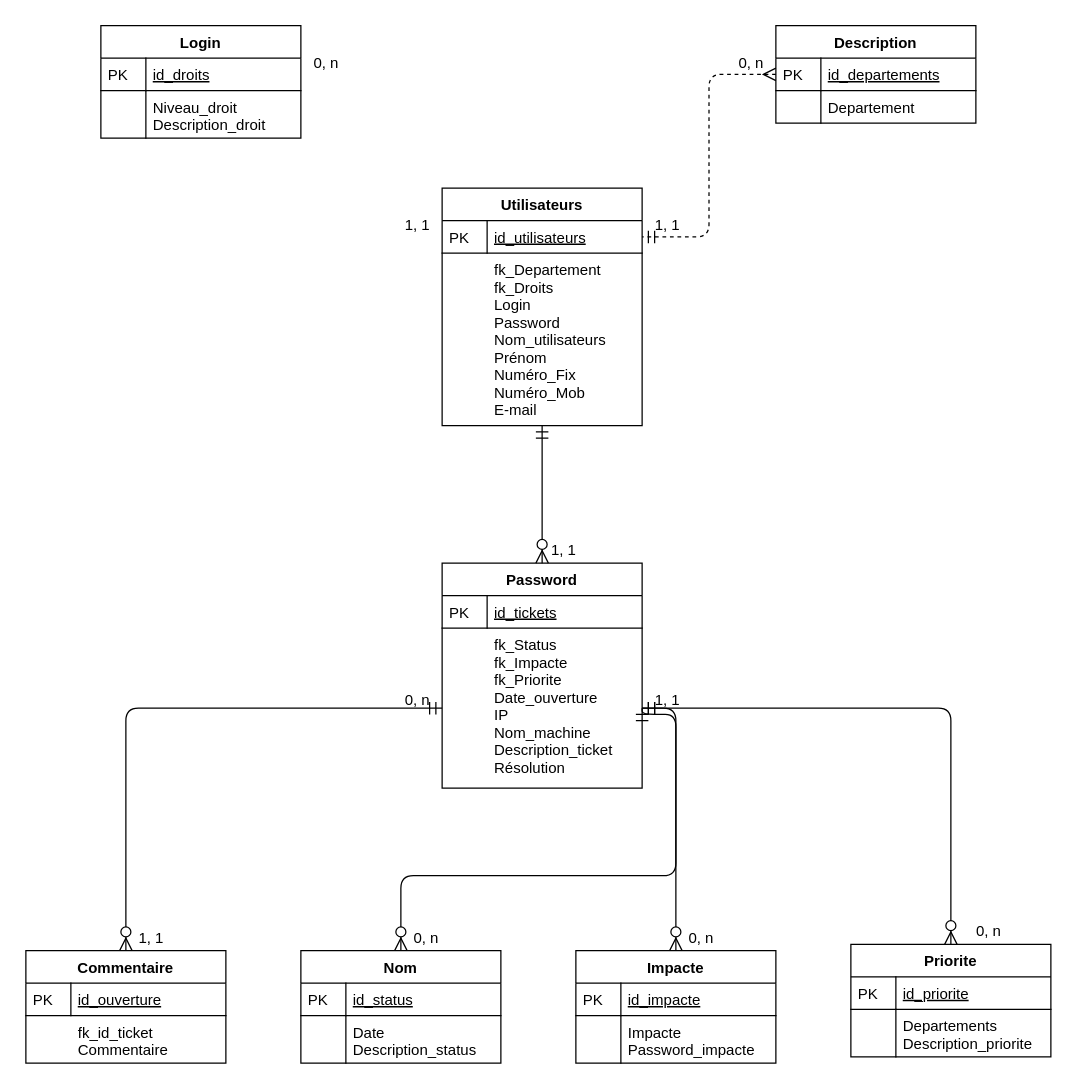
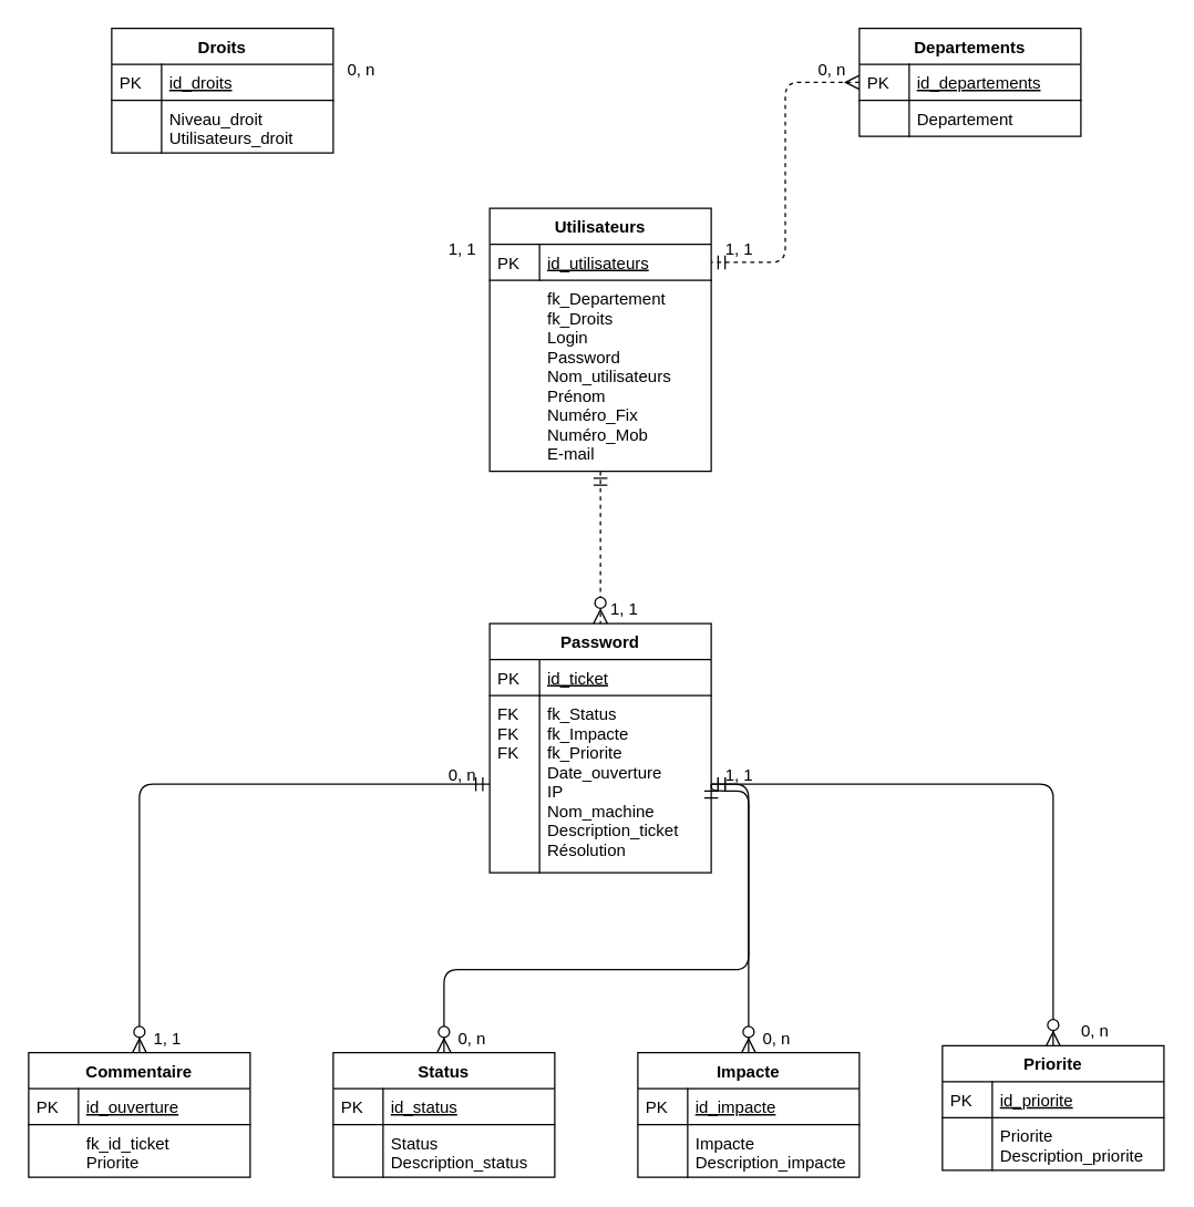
- <mxCell id="18" value="Login" style="swimlane;fontStyle=1;childLayout=stackLayout;horizontal=1;startSize=26;horizontalStack=0;resizeParent=1;resizeLast=0;collapsible=1;marginBottom=0;rounded=0;shadow=0;strokeWidth=1;" parent="1" vertex="1"><mxGeometry x="80" y="20" width="160" height="90" as="geometry"><mxRectangle x="20" y="80" width="160" height="26" as="alternateBounds" /></mxGeometry></mxCell>
+ <mxCell id="18" value="Droits" style="swimlane;fontStyle=1;childLayout=stackLayout;horizontal=1;startSize=26;horizontalStack=0;resizeParent=1;resizeLast=0;collapsible=1;marginBottom=0;rounded=0;shadow=0;strokeWidth=1;" parent="1" vertex="1"><mxGeometry x="80" y="20" width="160" height="90" as="geometry"><mxRectangle x="20" y="80" width="160" height="26" as="alternateBounds" /></mxGeometry></mxCell>
- <mxCell id="2" value="Description" style="swimlane;fontStyle=1;childLayout=stackLayout;horizontal=1;startSize=26;horizontalStack=0;resizeParent=1;resizeLast=0;collapsible=1;marginBottom=0;rounded=0;shadow=0;strokeWidth=1;" parent="1" vertex="1"><mxGeometry x="620" y="20" width="160" height="78" as="geometry"><mxRectangle x="20" y="80" width="160" height="26" as="alternateBounds" /></mxGeometry></mxCell>
+ <mxCell id="2" value="Departements" style="swimlane;fontStyle=1;childLayout=stackLayout;horizontal=1;startSize=26;horizontalStack=0;resizeParent=1;resizeLast=0;collapsible=1;marginBottom=0;rounded=0;shadow=0;strokeWidth=1;" parent="1" vertex="1"><mxGeometry x="620" y="20" width="160" height="78" as="geometry"><mxRectangle x="20" y="80" width="160" height="26" as="alternateBounds" /></mxGeometry></mxCell>
- <mxCell id="21" value="Niveau_droit&#10;Description_droit" style="shape=partialRectangle;top=0;left=0;right=0;bottom=0;align=left;verticalAlign=top;fillColor=none;spacingLeft=40;spacingRight=4;overflow=hidden;rotatable=0;points=[[0,0.5],[1,0.5]];portConstraint=eastwest;dropTarget=0;rounded=0;shadow=0;strokeWidth=1;" parent="18" vertex="1"><mxGeometry y="52" width="160" height="38" as="geometry" /></mxCell>
+ <mxCell id="21" value="Niveau_droit&#10;Utilisateurs_droit" style="shape=partialRectangle;top=0;left=0;right=0;bottom=0;align=left;verticalAlign=top;fillColor=none;spacingLeft=40;spacingRight=4;overflow=hidden;rotatable=0;points=[[0,0.5],[1,0.5]];portConstraint=eastwest;dropTarget=0;rounded=0;shadow=0;strokeWidth=1;" parent="18" vertex="1"><mxGeometry y="52" width="160" height="38" as="geometry" /></mxCell>
- <mxCell id="17" value="" style="edgeStyle=orthogonalEdgeStyle;endArrow=ERzeroToMany;startArrow=ERmandOne;shadow=0;strokeWidth=1;endSize=8;startSize=8;" parent="1" source="7" target="12" edge="1"><mxGeometry width="100" height="100" relative="1" as="geometry"><mxPoint x="430" y="182" as="sourcePoint" /><mxPoint x="350" y="169" as="targetPoint" /><Array as="points" /></mxGeometry></mxCell>
+ <mxCell id="17" value="" style="edgeStyle=orthogonalEdgeStyle;endArrow=ERzeroToMany;startArrow=ERmandOne;shadow=0;strokeWidth=1;endSize=8;startSize=8;dashed=1;" parent="1" source="7" target="12" edge="1"><mxGeometry width="100" height="100" relative="1" as="geometry"><mxPoint x="430" y="182" as="sourcePoint" /><mxPoint x="350" y="169" as="targetPoint" /><Array as="points" /></mxGeometry></mxCell>
- <mxCell id="13" value="id_tickets" style="shape=partialRectangle;top=0;left=0;right=0;bottom=1;align=left;verticalAlign=top;fillColor=none;spacingLeft=40;spacingRight=4;overflow=hidden;rotatable=0;points=[[0,0.5],[1,0.5]];portConstraint=eastwest;dropTarget=0;rounded=0;shadow=0;strokeWidth=1;fontStyle=4" parent="12" vertex="1"><mxGeometry y="26" width="160" height="26" as="geometry" /></mxCell>
+ <mxCell id="13" value="id_ticket" style="shape=partialRectangle;top=0;left=0;right=0;bottom=1;align=left;verticalAlign=top;fillColor=none;spacingLeft=40;spacingRight=4;overflow=hidden;rotatable=0;points=[[0,0.5],[1,0.5]];portConstraint=eastwest;dropTarget=0;rounded=0;shadow=0;strokeWidth=1;fontStyle=4" parent="12" vertex="1"><mxGeometry y="26" width="160" height="26" as="geometry" /></mxCell>
+ <mxCell id="16" value="FK&#10;FK&#10;FK" style="shape=partialRectangle;top=0;left=0;bottom=0;fillColor=none;align=left;verticalAlign=top;spacingLeft=4;spacingRight=4;overflow=hidden;rotatable=0;points=[];portConstraint=eastwest;part=1;" parent="15" vertex="1" connectable="0"><mxGeometry width="36" height="128" as="geometry" /></mxCell>
- <mxCell id="23" value="Nom" style="swimlane;fontStyle=1;childLayout=stackLayout;horizontal=1;startSize=26;horizontalStack=0;resizeParent=1;resizeLast=0;collapsible=1;marginBottom=0;rounded=0;shadow=0;strokeWidth=1;" parent="1" vertex="1"><mxGeometry x="240" y="760" width="160" height="90" as="geometry"><mxRectangle x="20" y="80" width="160" height="26" as="alternateBounds" /></mxGeometry></mxCell>
+ <mxCell id="23" value="Status" style="swimlane;fontStyle=1;childLayout=stackLayout;horizontal=1;startSize=26;horizontalStack=0;resizeParent=1;resizeLast=0;collapsible=1;marginBottom=0;rounded=0;shadow=0;strokeWidth=1;" parent="1" vertex="1"><mxGeometry x="240" y="760" width="160" height="90" as="geometry"><mxRectangle x="20" y="80" width="160" height="26" as="alternateBounds" /></mxGeometry></mxCell>
- <mxCell id="40" value="Departements&#10;Description_priorite" style="shape=partialRectangle;top=0;left=0;right=0;bottom=0;align=left;verticalAlign=top;fillColor=none;spacingLeft=40;spacingRight=4;overflow=hidden;rotatable=0;points=[[0,0.5],[1,0.5]];portConstraint=eastwest;dropTarget=0;rounded=0;shadow=0;strokeWidth=1;" parent="37" vertex="1"><mxGeometry y="52" width="160" height="38" as="geometry" /></mxCell>
+ <mxCell id="40" value="Priorite&#10;Description_priorite" style="shape=partialRectangle;top=0;left=0;right=0;bottom=0;align=left;verticalAlign=top;fillColor=none;spacingLeft=40;spacingRight=4;overflow=hidden;rotatable=0;points=[[0,0.5],[1,0.5]];portConstraint=eastwest;dropTarget=0;rounded=0;shadow=0;strokeWidth=1;" parent="37" vertex="1"><mxGeometry y="52" width="160" height="38" as="geometry" /></mxCell>
- <mxCell id="31" value="fk_id_ticket&#10;Commentaire" style="shape=partialRectangle;top=0;left=0;right=0;bottom=0;align=left;verticalAlign=top;fillColor=none;spacingLeft=40;spacingRight=4;overflow=hidden;rotatable=0;points=[[0,0.5],[1,0.5]];portConstraint=eastwest;dropTarget=0;rounded=0;shadow=0;strokeWidth=1;" parent="28" vertex="1"><mxGeometry y="52" width="160" height="38" as="geometry" /></mxCell>
+ <mxCell id="31" value="fk_id_ticket&#10;Priorite" style="shape=partialRectangle;top=0;left=0;right=0;bottom=0;align=left;verticalAlign=top;fillColor=none;spacingLeft=40;spacingRight=4;overflow=hidden;rotatable=0;points=[[0,0.5],[1,0.5]];portConstraint=eastwest;dropTarget=0;rounded=0;shadow=0;strokeWidth=1;" parent="28" vertex="1"><mxGeometry y="52" width="160" height="38" as="geometry" /></mxCell>
- <mxCell id="26" value="Date&#10;Description_status" style="shape=partialRectangle;top=0;left=0;right=0;bottom=0;align=left;verticalAlign=top;fillColor=none;spacingLeft=40;spacingRight=4;overflow=hidden;rotatable=0;points=[[0,0.5],[1,0.5]];portConstraint=eastwest;dropTarget=0;rounded=0;shadow=0;strokeWidth=1;" parent="23" vertex="1"><mxGeometry y="52" width="160" height="38" as="geometry" /></mxCell>
+ <mxCell id="26" value="Status&#10;Description_status" style="shape=partialRectangle;top=0;left=0;right=0;bottom=0;align=left;verticalAlign=top;fillColor=none;spacingLeft=40;spacingRight=4;overflow=hidden;rotatable=0;points=[[0,0.5],[1,0.5]];portConstraint=eastwest;dropTarget=0;rounded=0;shadow=0;strokeWidth=1;" parent="23" vertex="1"><mxGeometry y="52" width="160" height="38" as="geometry" /></mxCell>
- <mxCell id="35" value="Impacte&#10;Password_impacte" style="shape=partialRectangle;top=0;left=0;right=0;bottom=0;align=left;verticalAlign=top;fillColor=none;spacingLeft=40;spacingRight=4;overflow=hidden;rotatable=0;points=[[0,0.5],[1,0.5]];portConstraint=eastwest;dropTarget=0;rounded=0;shadow=0;strokeWidth=1;" parent="32" vertex="1"><mxGeometry y="52" width="160" height="38" as="geometry" /></mxCell>
+ <mxCell id="35" value="Impacte&#10;Description_impacte" style="shape=partialRectangle;top=0;left=0;right=0;bottom=0;align=left;verticalAlign=top;fillColor=none;spacingLeft=40;spacingRight=4;overflow=hidden;rotatable=0;points=[[0,0.5],[1,0.5]];portConstraint=eastwest;dropTarget=0;rounded=0;shadow=0;strokeWidth=1;" parent="32" vertex="1"><mxGeometry y="52" width="160" height="38" as="geometry" /></mxCell>
